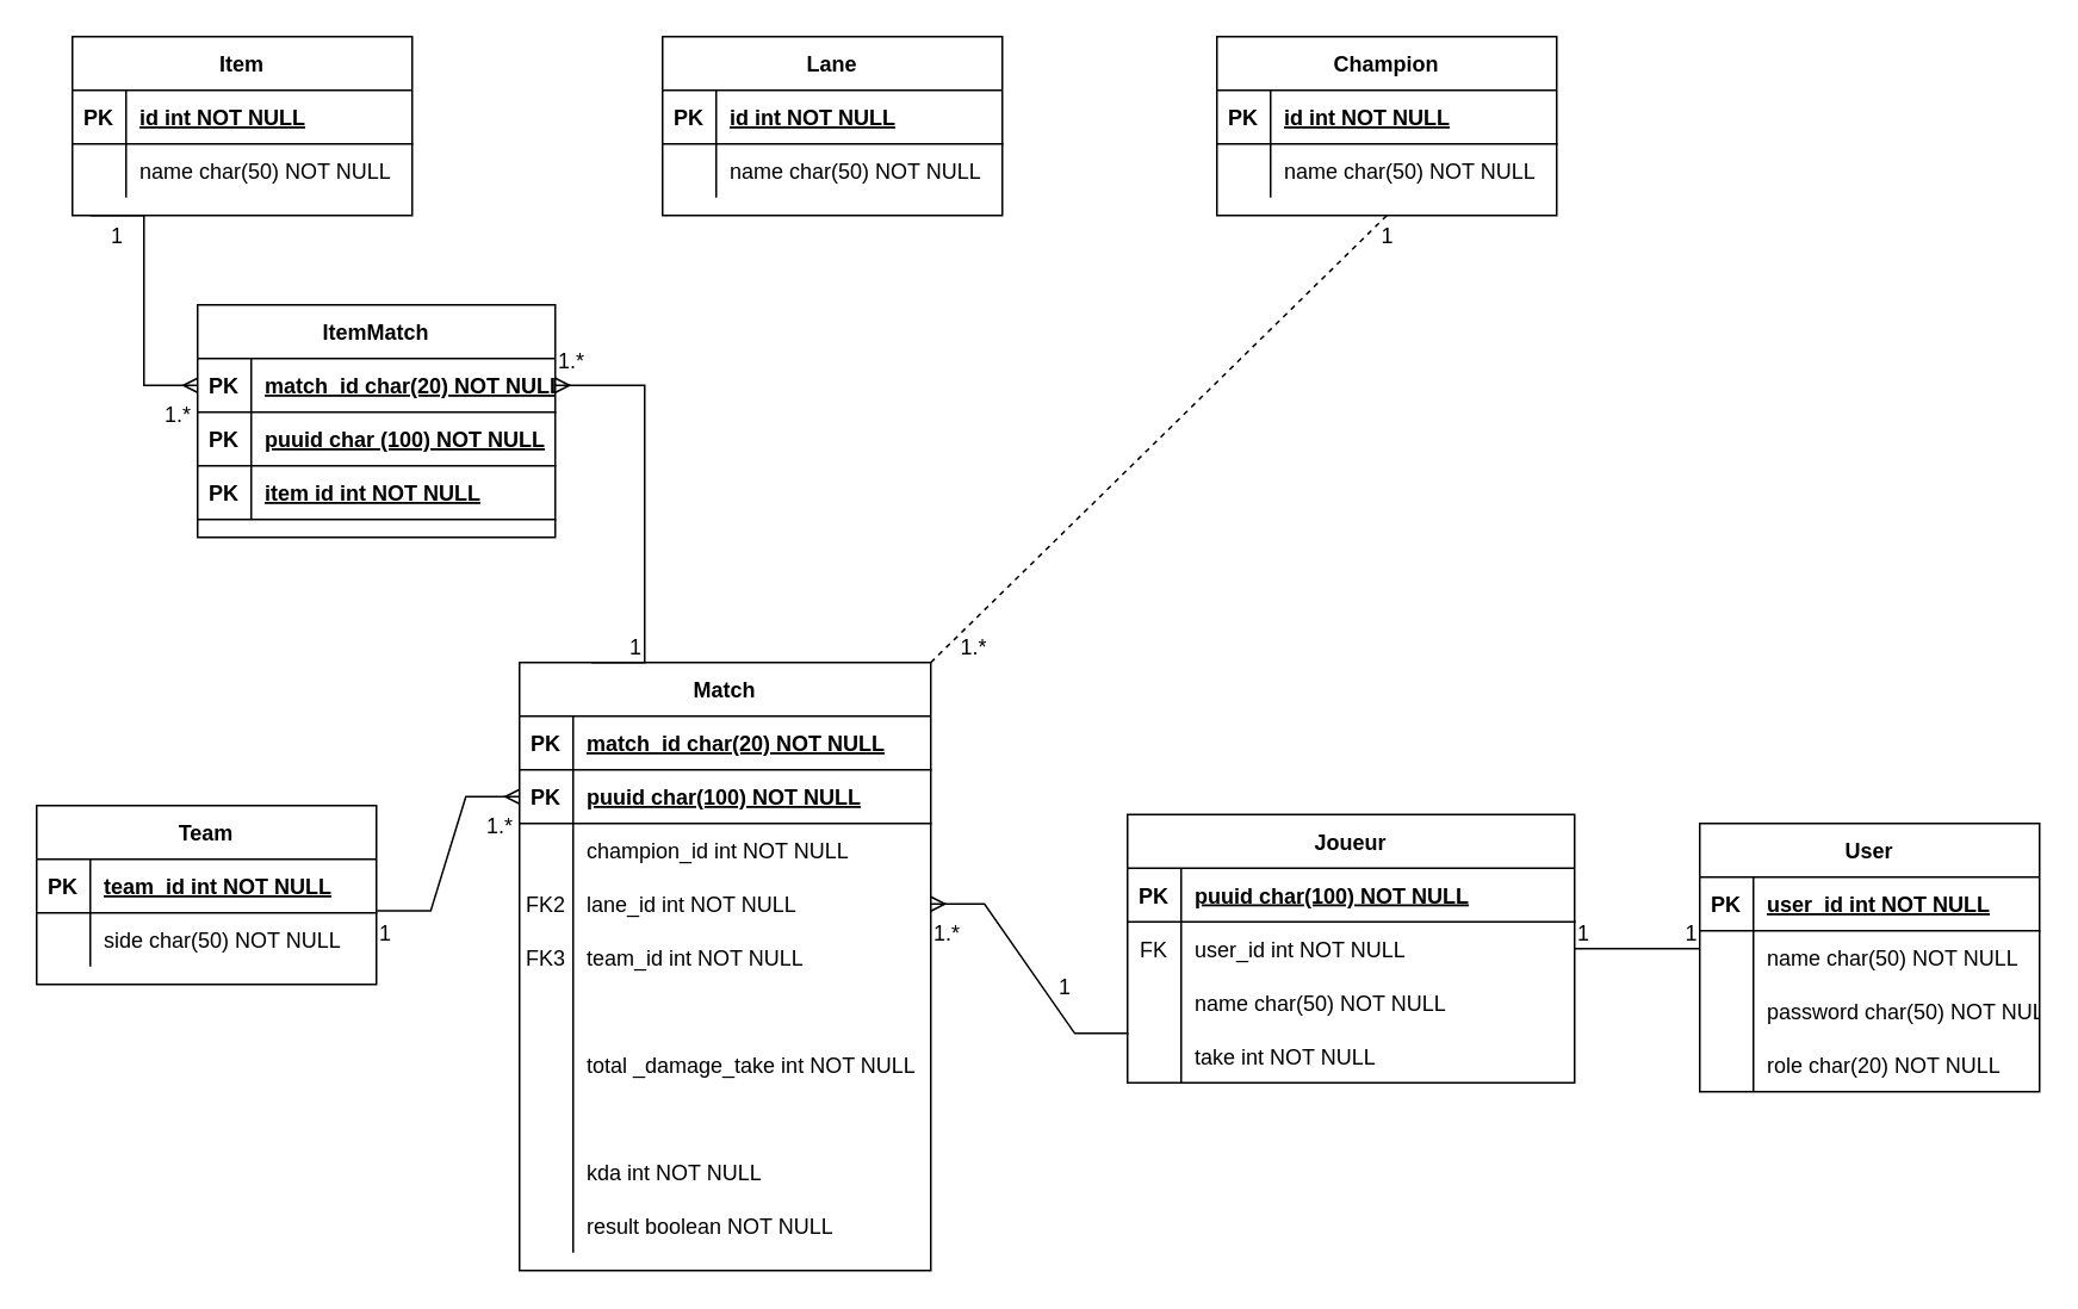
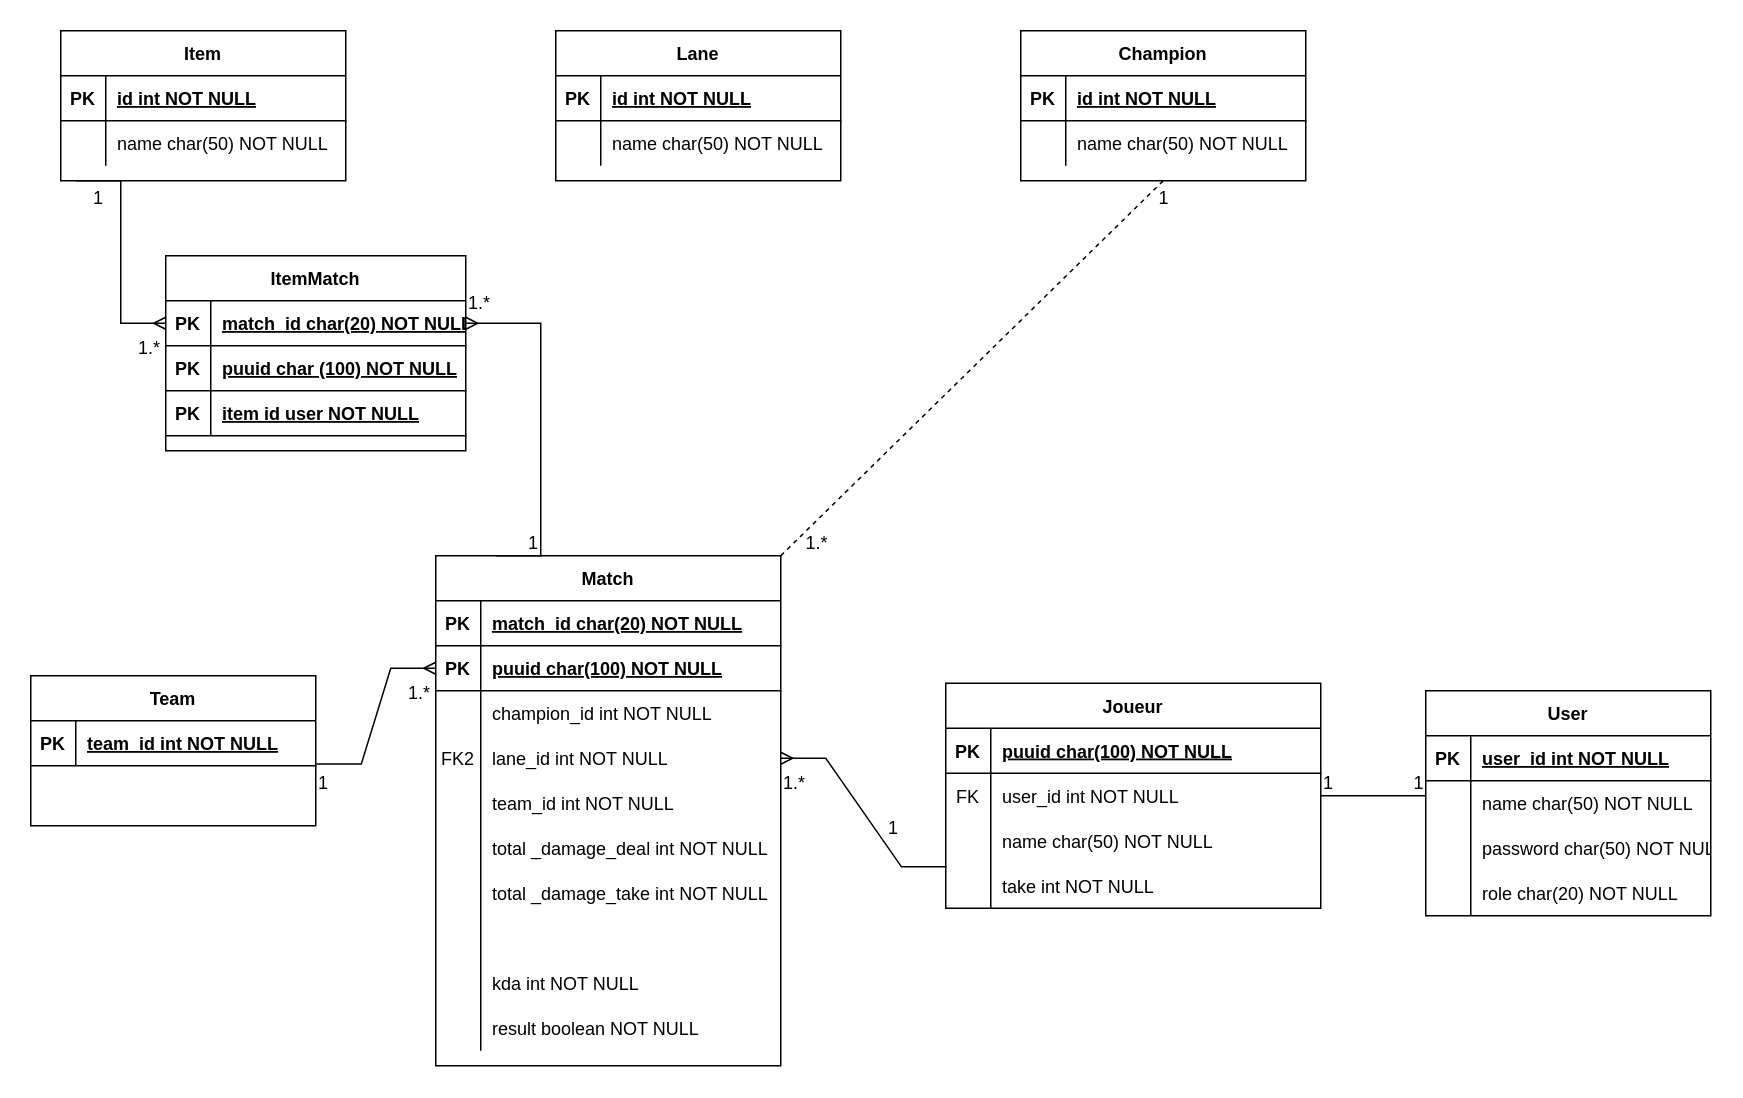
- <mxCell id="104" value="item id int NOT NULL " style="shape=partialRectangle;overflow=hidden;connectable=0;fillColor=none;top=0;left=0;bottom=0;right=0;align=left;spacingLeft=6;fontStyle=5;" parent="102" vertex="1"><mxGeometry x="30" width="170" height="30" as="geometry"><mxRectangle width="170" height="30" as="alternateBounds" /></mxGeometry></mxCell>
+ <mxCell id="104" value="item id user NOT NULL " style="shape=partialRectangle;overflow=hidden;connectable=0;fillColor=none;top=0;left=0;bottom=0;right=0;align=left;spacingLeft=6;fontStyle=5;" parent="102" vertex="1"><mxGeometry x="30" width="170" height="30" as="geometry"><mxRectangle width="170" height="30" as="alternateBounds" /></mxGeometry></mxCell>
- <mxCell id="58" value="side char(50) NOT NULL" style="shape=partialRectangle;overflow=hidden;connectable=0;fillColor=none;top=0;left=0;bottom=0;right=0;align=left;spacingLeft=6;" parent="56" vertex="1"><mxGeometry x="30" width="160" height="30" as="geometry"><mxRectangle width="160" height="30" as="alternateBounds" /></mxGeometry></mxCell>
- <mxCell id="113" value="FK3" style="shape=partialRectangle;overflow=hidden;connectable=0;fillColor=none;top=0;left=0;bottom=0;right=0;" parent="1" vertex="1"><mxGeometry x="290" y="520" width="30" height="30" as="geometry"><mxRectangle width="30" height="30" as="alternateBounds" /></mxGeometry></mxCell>
+ <mxCell id="76" value="total _damage_deal int NOT NULL" style="shape=partialRectangle;overflow=hidden;connectable=0;fillColor=none;top=0;left=0;bottom=0;right=0;align=left;spacingLeft=6;" parent="74" vertex="1"><mxGeometry x="30" width="200" height="30" as="geometry"><mxRectangle width="200" height="30" as="alternateBounds" /></mxGeometry></mxCell>
